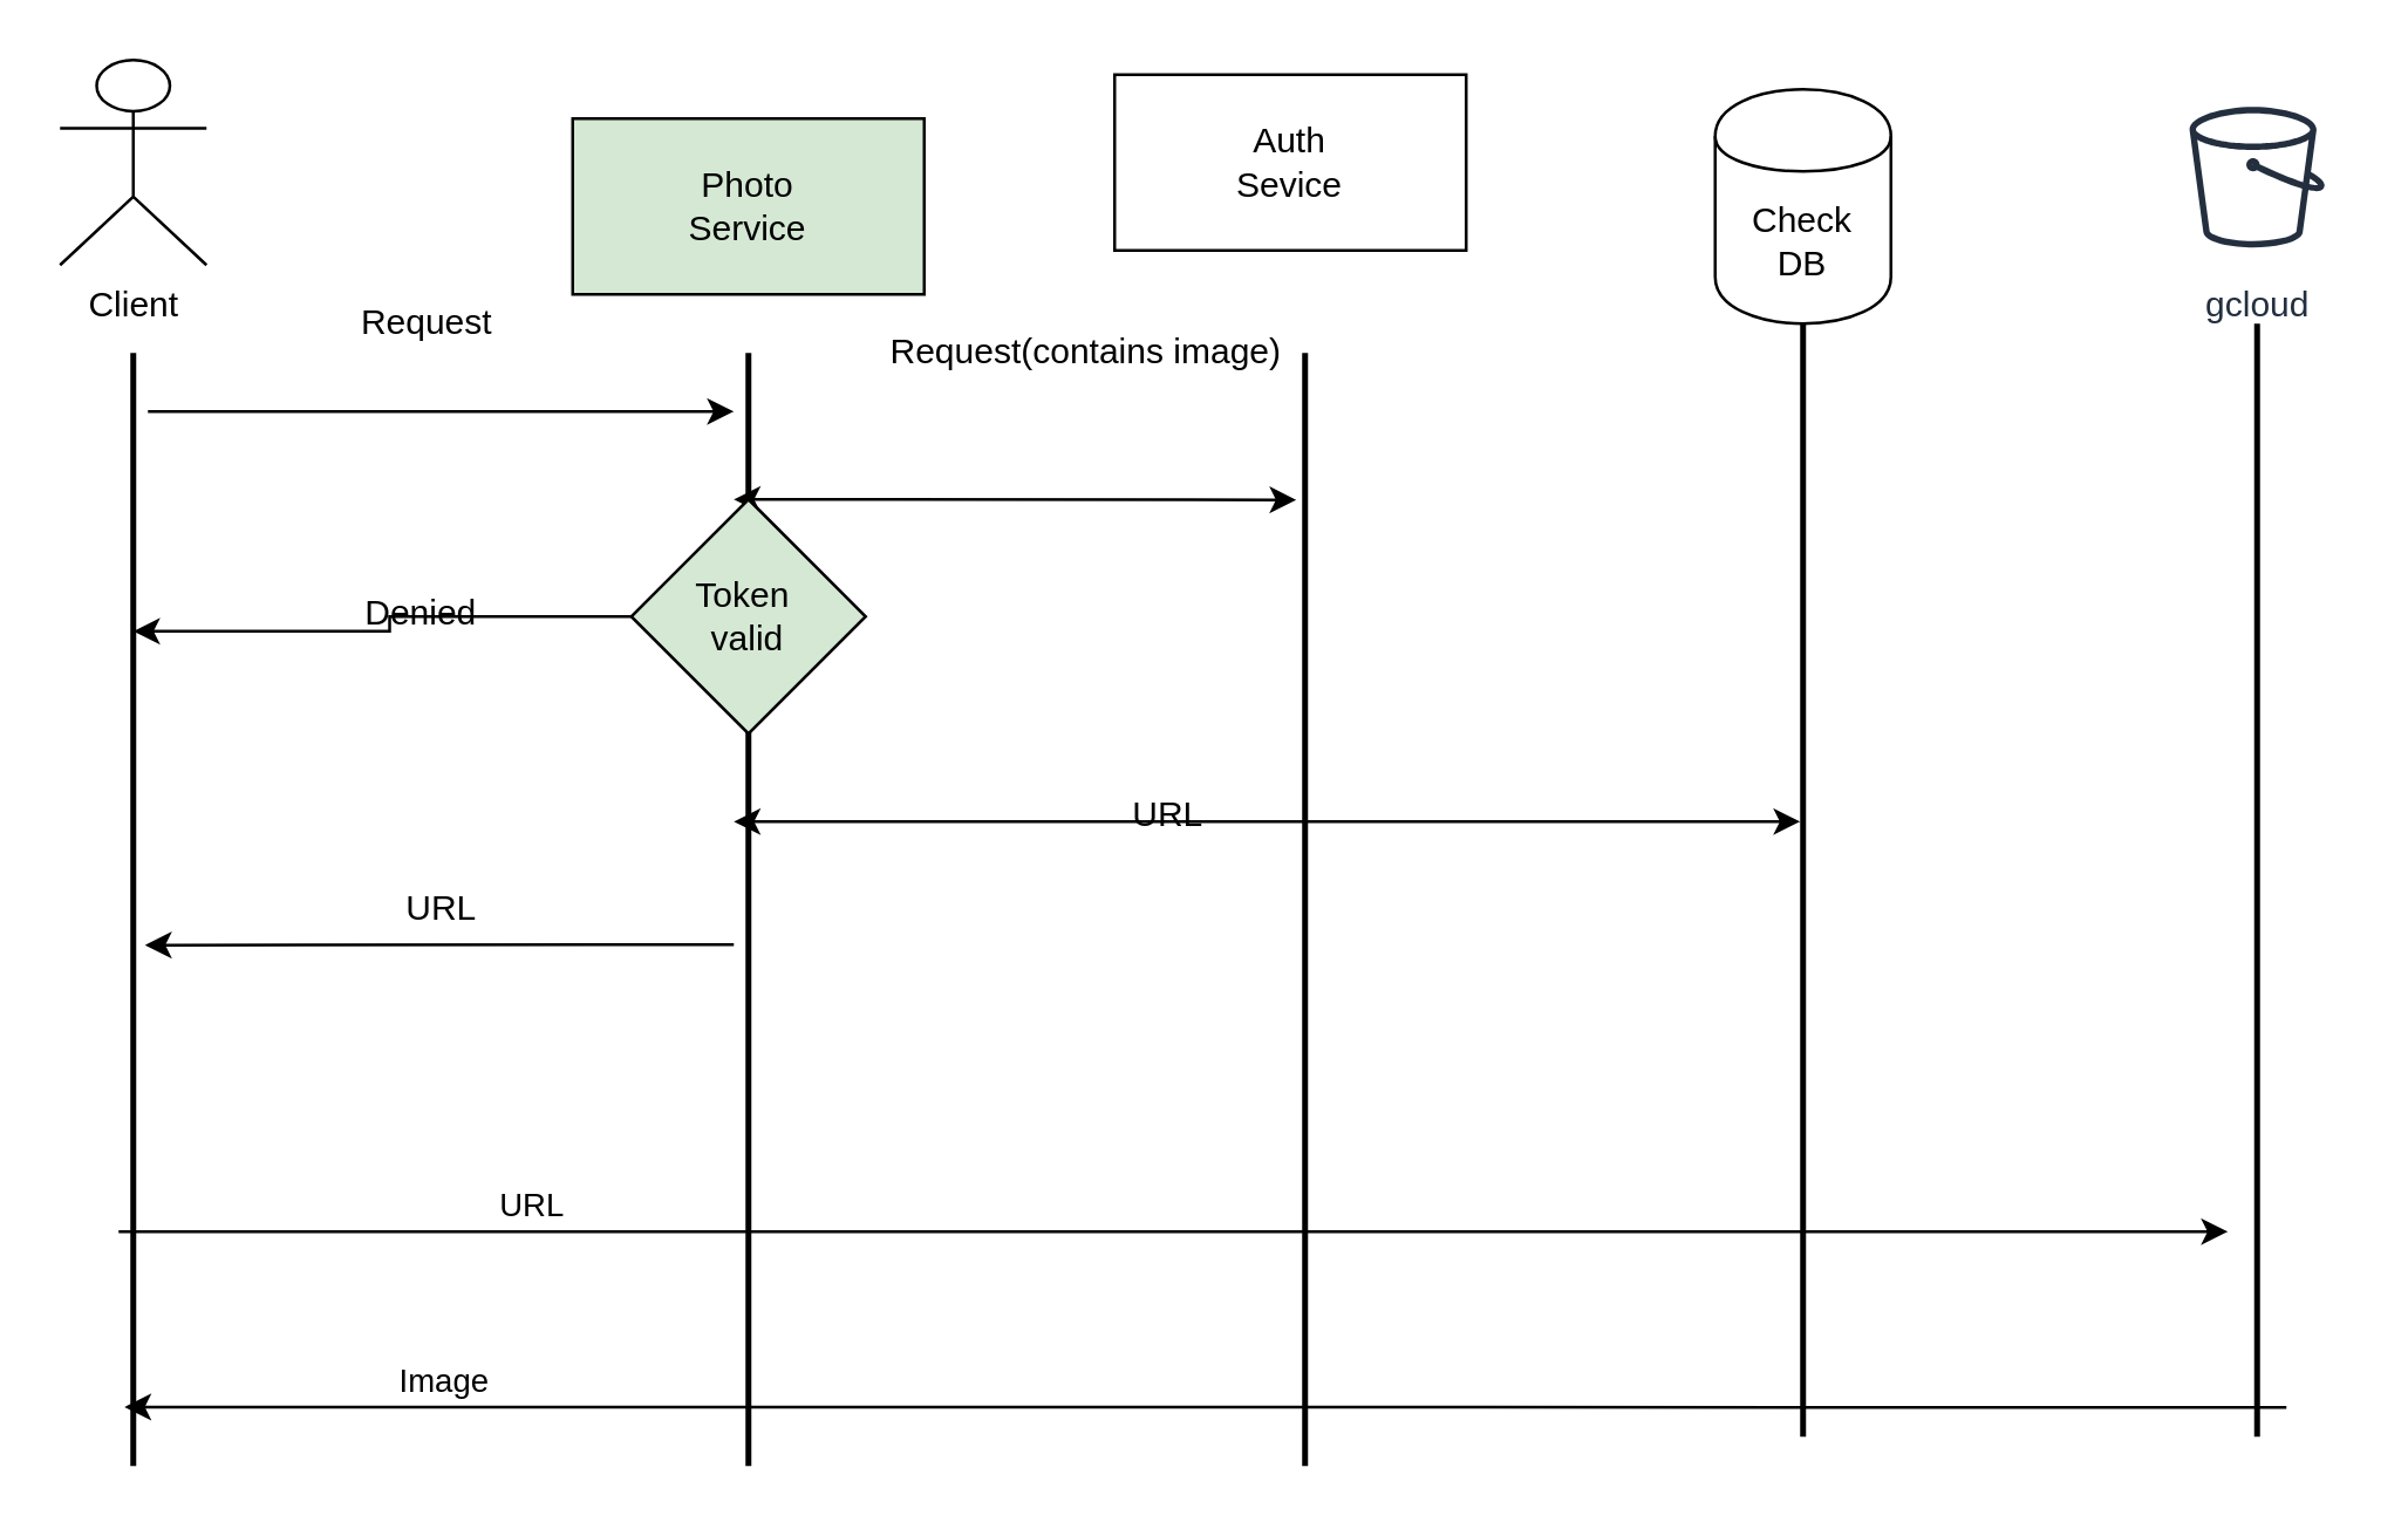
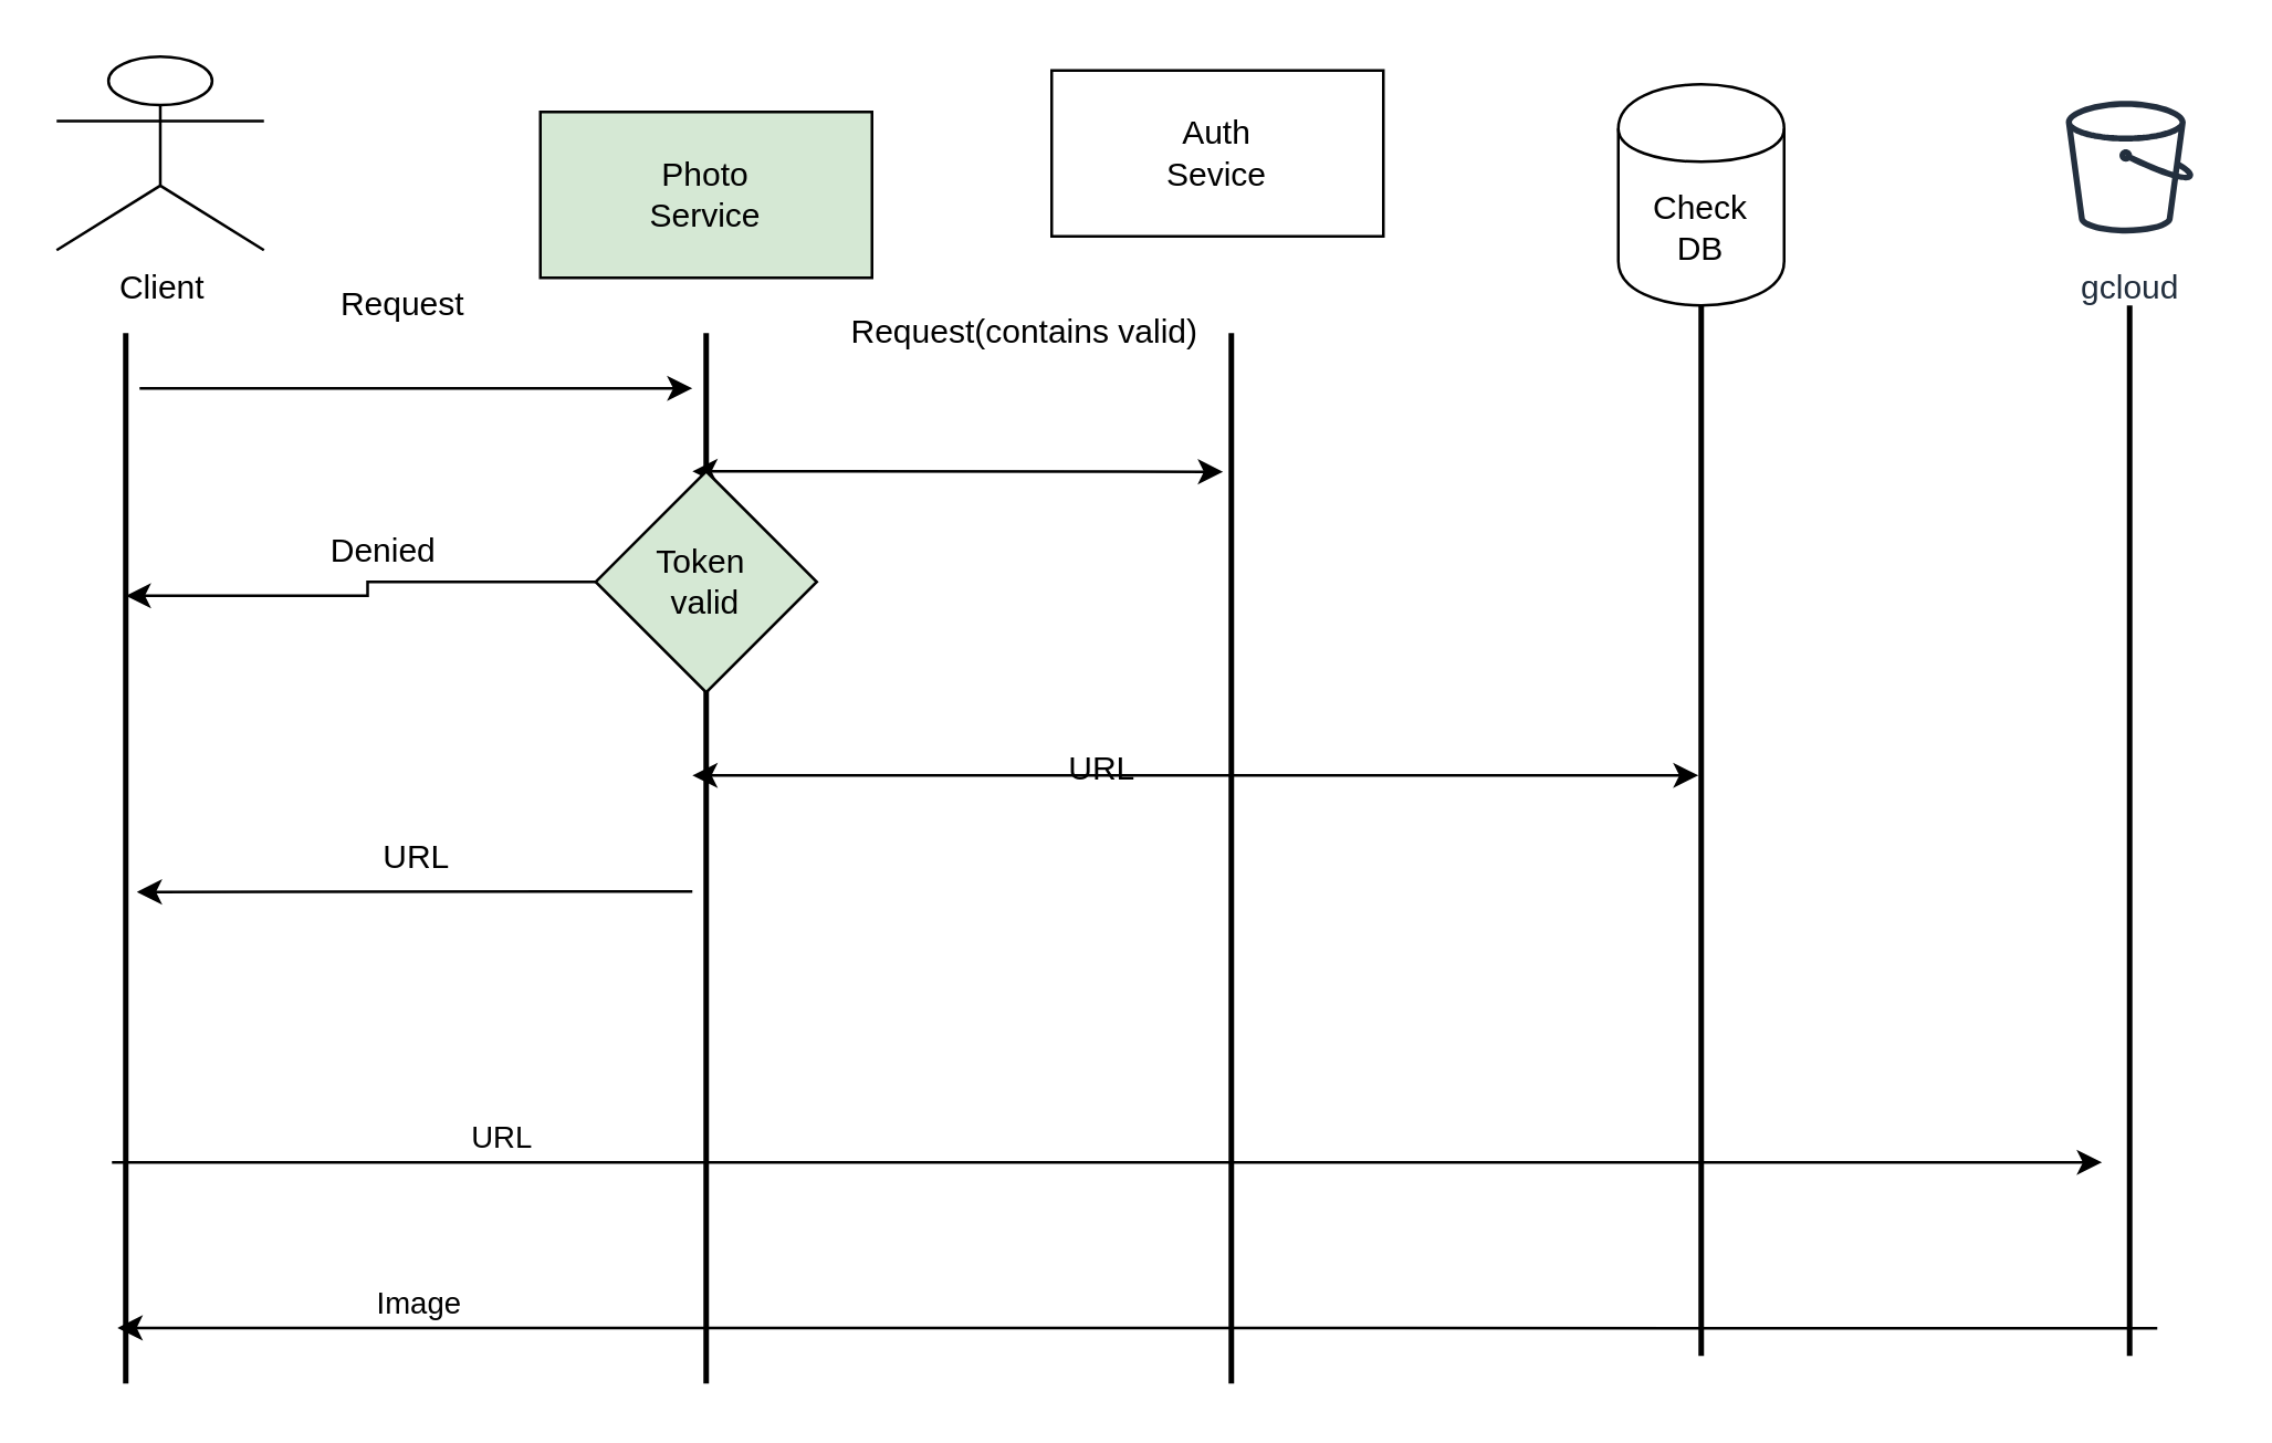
- <mxCell id="8" value="Client" style="shape=umlActor;verticalLabelPosition=bottom;labelBackgroundColor=#ffffff;verticalAlign=top;html=1;outlineConnect=0;" vertex="1" parent="1"><mxGeometry x="20" y="20" width="50" height="70" as="geometry" /></mxCell>
+ <mxCell id="8" value="Client" style="shape=umlActor;verticalLabelPosition=bottom;labelBackgroundColor=#ffffff;verticalAlign=top;html=1;outlineConnect=0;" vertex="1" parent="1"><mxGeometry x="20" y="20" width="75" height="70" as="geometry" /></mxCell>
- <mxCell id="11" value="Request(contains image)" style="text;html=1;align=center;verticalAlign=middle;resizable=0;points=[];autosize=1;" vertex="1" parent="1"><mxGeometry x="295" y="110" width="150" height="20" as="geometry" /></mxCell>
+ <mxCell id="11" value="Request(contains valid)" style="text;html=1;align=center;verticalAlign=middle;resizable=0;points=[];autosize=1;" vertex="1" parent="1"><mxGeometry x="295" y="110" width="150" height="20" as="geometry" /></mxCell>
- <mxCell id="17" value="Denied&lt;br&gt;" style="text;html=1;align=center;verticalAlign=middle;resizable=0;points=[];autosize=1;" vertex="1" parent="1"><mxGeometry x="118" y="199" width="50" height="20" as="geometry" /></mxCell>
+ <mxCell id="17" value="Denied&lt;br&gt;" style="text;html=1;align=center;verticalAlign=middle;resizable=0;points=[];autosize=1;" vertex="1" parent="1"><mxGeometry x="113" y="189" width="50" height="20" as="geometry" /></mxCell>
